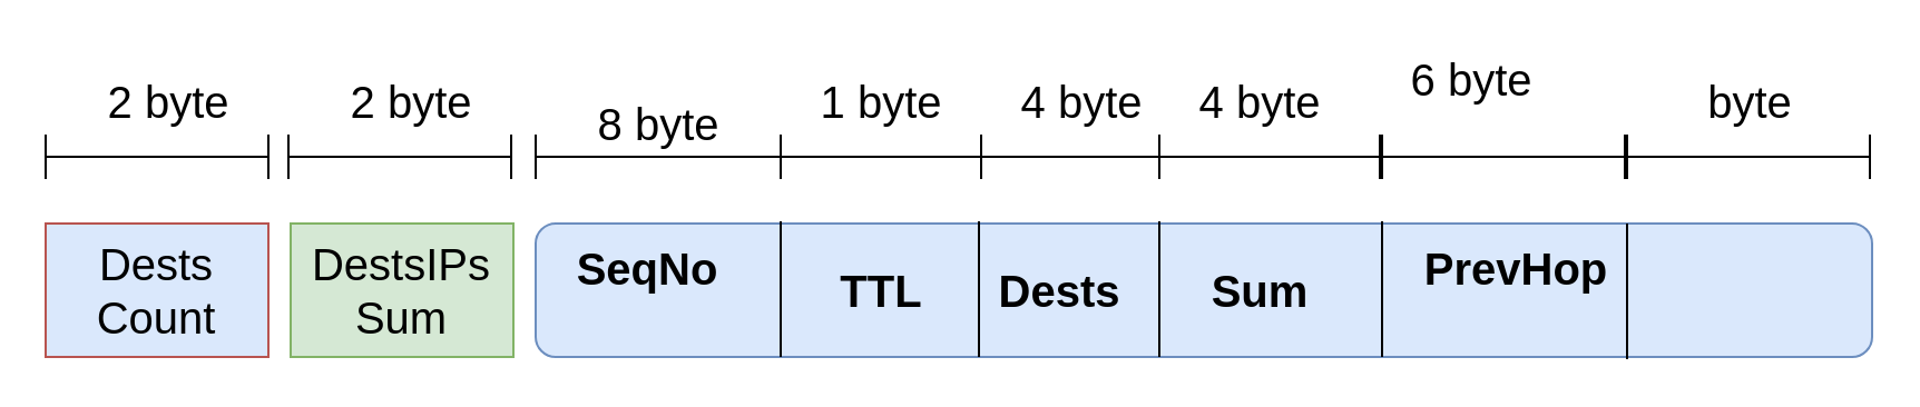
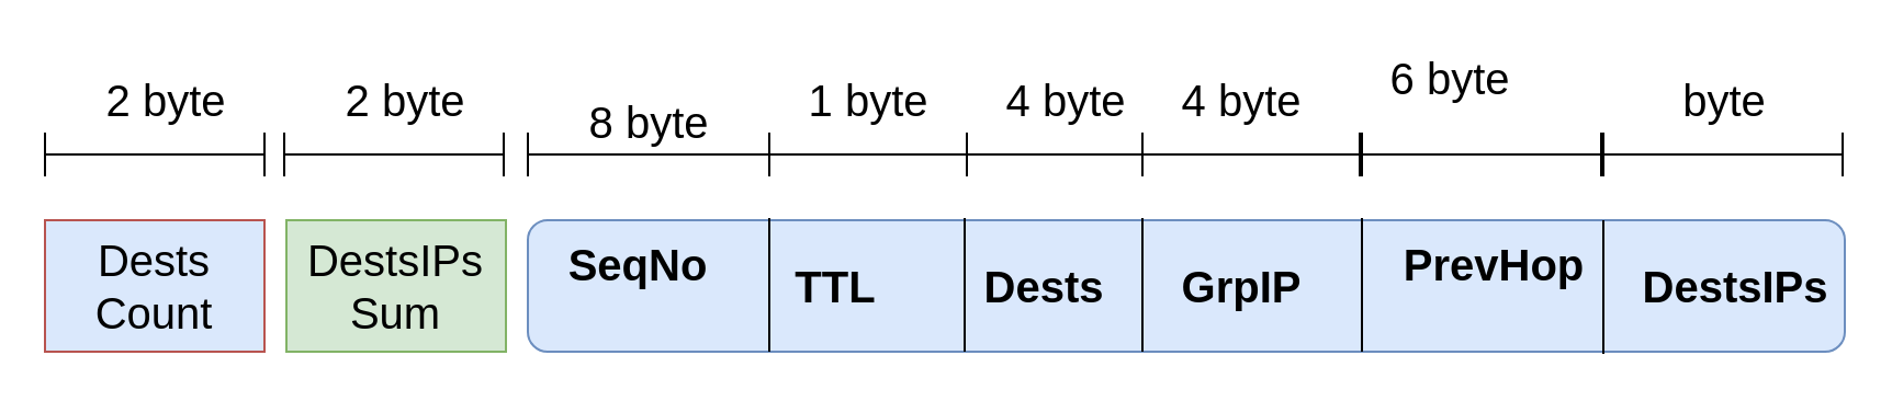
- <mxCell id="4" value="TTL" style="text;html=1;align=center;verticalAlign=middle;resizable=0;points=[];autosize=1;strokeColor=none;fontStyle=1;fontSize=20;" vertex="1" parent="1"><mxGeometry x="370" y="115" width="50" height="30" as="geometry" /></mxCell>
+ <mxCell id="4" value="TTL" style="text;html=1;align=center;verticalAlign=middle;resizable=0;points=[];autosize=1;strokeColor=none;fontStyle=1;fontSize=20;" vertex="1" parent="1"><mxGeometry x="355" y="115" width="50" height="30" as="geometry" /></mxCell>
- <mxCell id="6" value="Sum" style="text;html=1;align=center;verticalAlign=middle;resizable=0;points=[];autosize=1;strokeColor=none;fontStyle=1;fontSize=20;" vertex="1" parent="1"><mxGeometry x="530" y="115" width="70" height="30" as="geometry" /></mxCell>
+ <mxCell id="6" value="GrpIP" style="text;html=1;align=center;verticalAlign=middle;resizable=0;points=[];autosize=1;strokeColor=none;fontStyle=1;fontSize=20;" vertex="1" parent="1"><mxGeometry x="530" y="115" width="70" height="30" as="geometry" /></mxCell>
+ <mxCell id="7" value="DestsIPs" style="text;html=1;align=center;verticalAlign=middle;resizable=0;points=[];autosize=1;strokeColor=none;fontStyle=1;fontSize=20;" vertex="1" parent="1"><mxGeometry x="740" y="115" width="100" height="30" as="geometry" /></mxCell>
